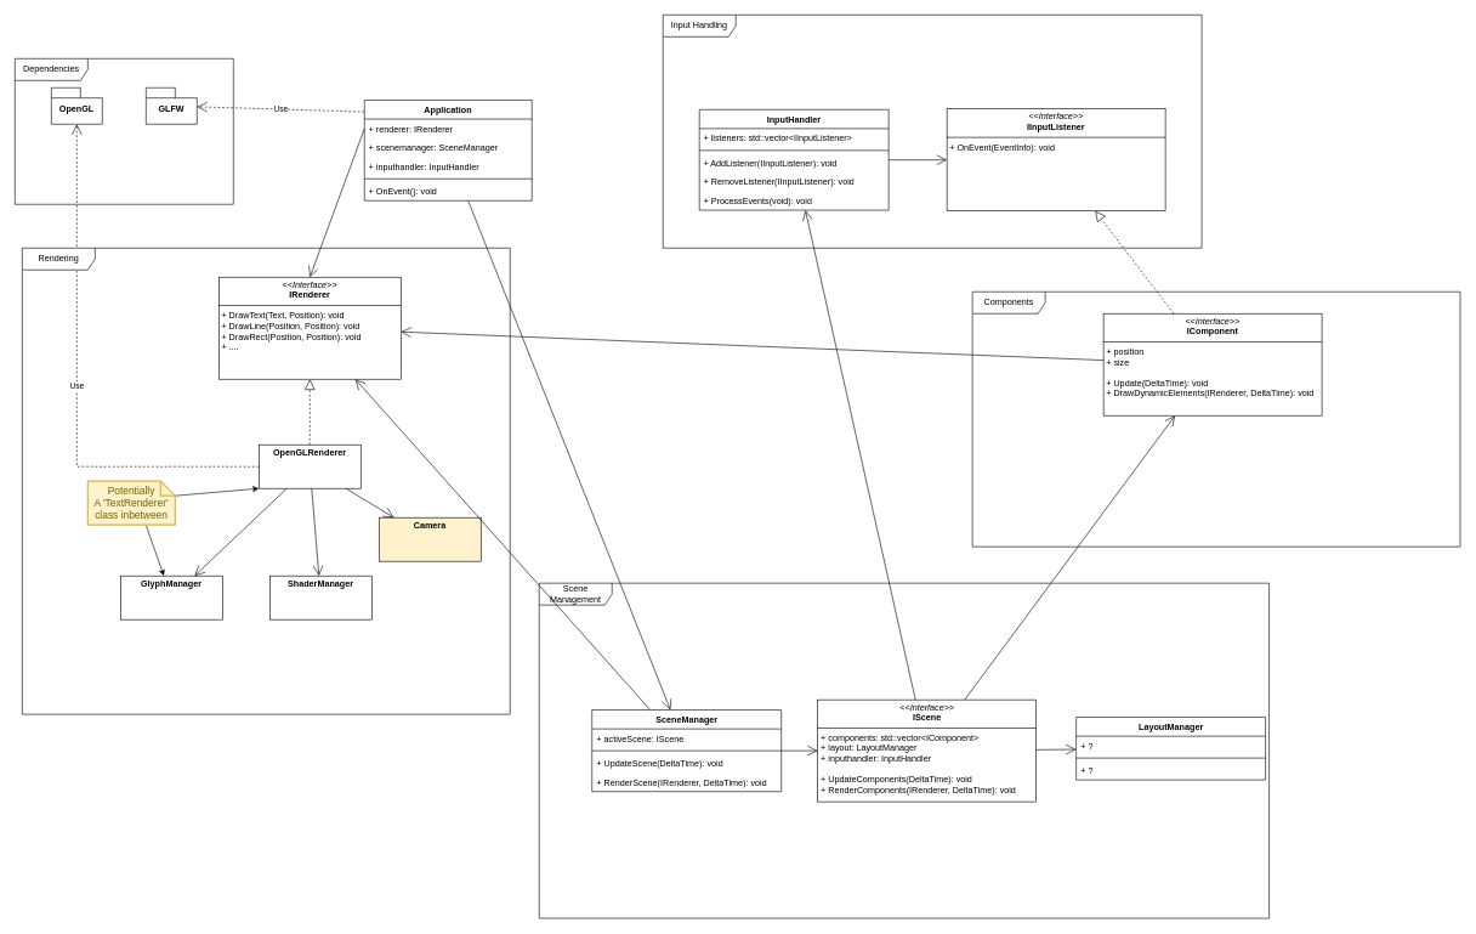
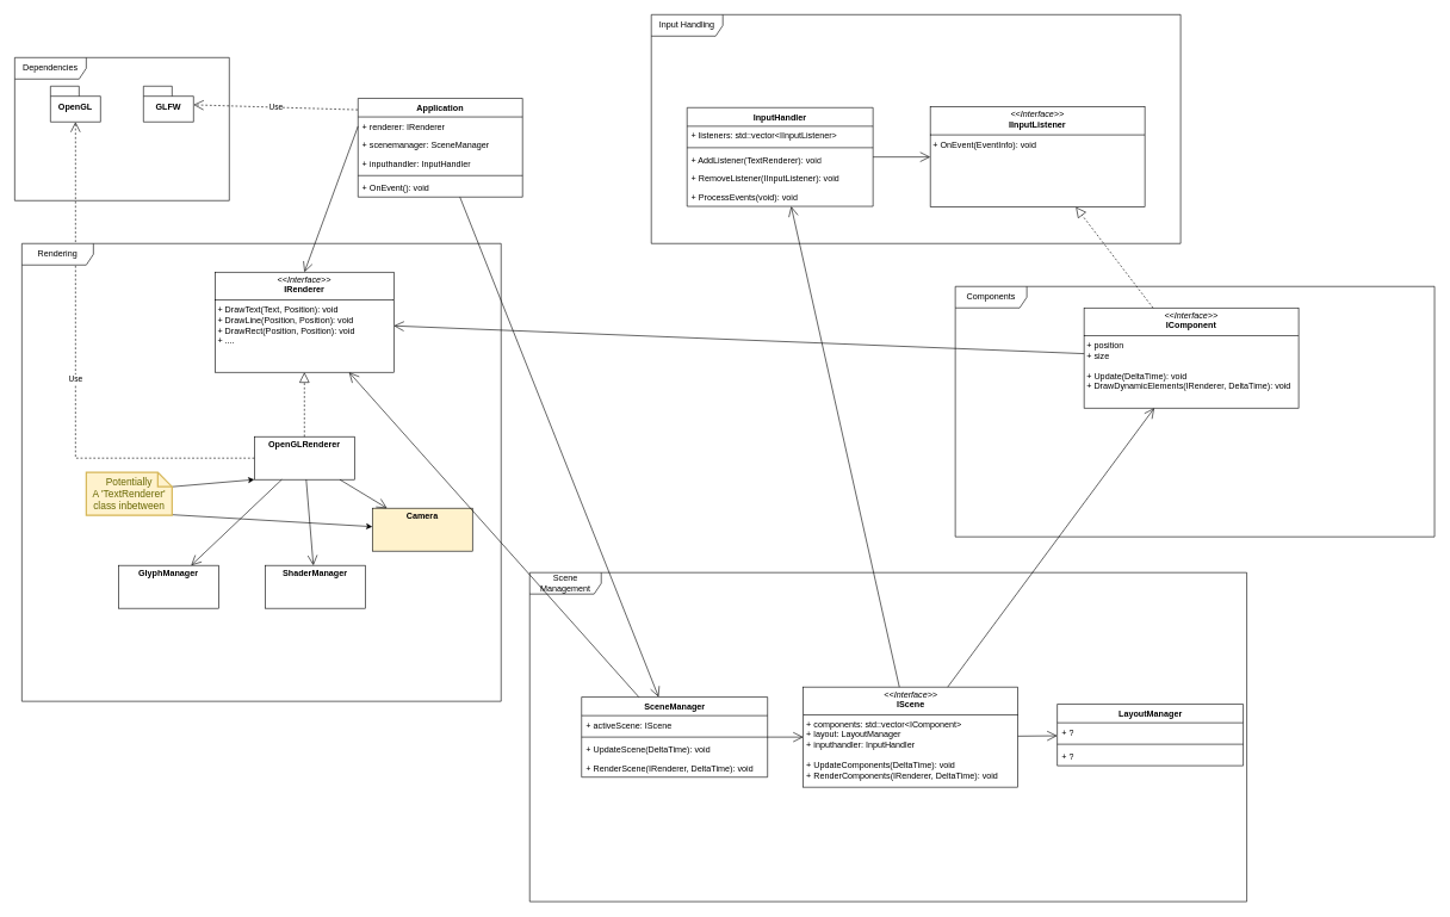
- <mxCell id="45" value="+ AddListener(IInputListener): void" style="text;strokeColor=none;fillColor=none;align=left;verticalAlign=top;spacingLeft=4;spacingRight=4;overflow=hidden;rotatable=0;points=[[0,0.5],[1,0.5]];portConstraint=eastwest;whiteSpace=wrap;html=1;" vertex="1" parent="42"><mxGeometry y="60" width="260" height="26" as="geometry" /></mxCell>
+ <mxCell id="45" value="+ AddListener(TextRenderer): void" style="text;strokeColor=none;fillColor=none;align=left;verticalAlign=top;spacingLeft=4;spacingRight=4;overflow=hidden;rotatable=0;points=[[0,0.5],[1,0.5]];portConstraint=eastwest;whiteSpace=wrap;html=1;" vertex="1" parent="42"><mxGeometry y="60" width="260" height="26" as="geometry" /></mxCell>
- <mxCell id="22" style="rounded=0;orthogonalLoop=1;jettySize=auto;html=1;exitX=0.656;exitY=0.944;exitDx=0;exitDy=0;exitPerimeter=0;" edge="1" parent="1" source="24" target="18"><mxGeometry relative="1" as="geometry" /></mxCell>
+ <mxCell id="22" style="rounded=0;orthogonalLoop=1;jettySize=auto;html=1;exitX=0.656;exitY=0.944;exitDx=0;exitDy=0;exitPerimeter=0;" edge="1" parent="1" source="24" target="25"><mxGeometry relative="1" as="geometry" /></mxCell>
